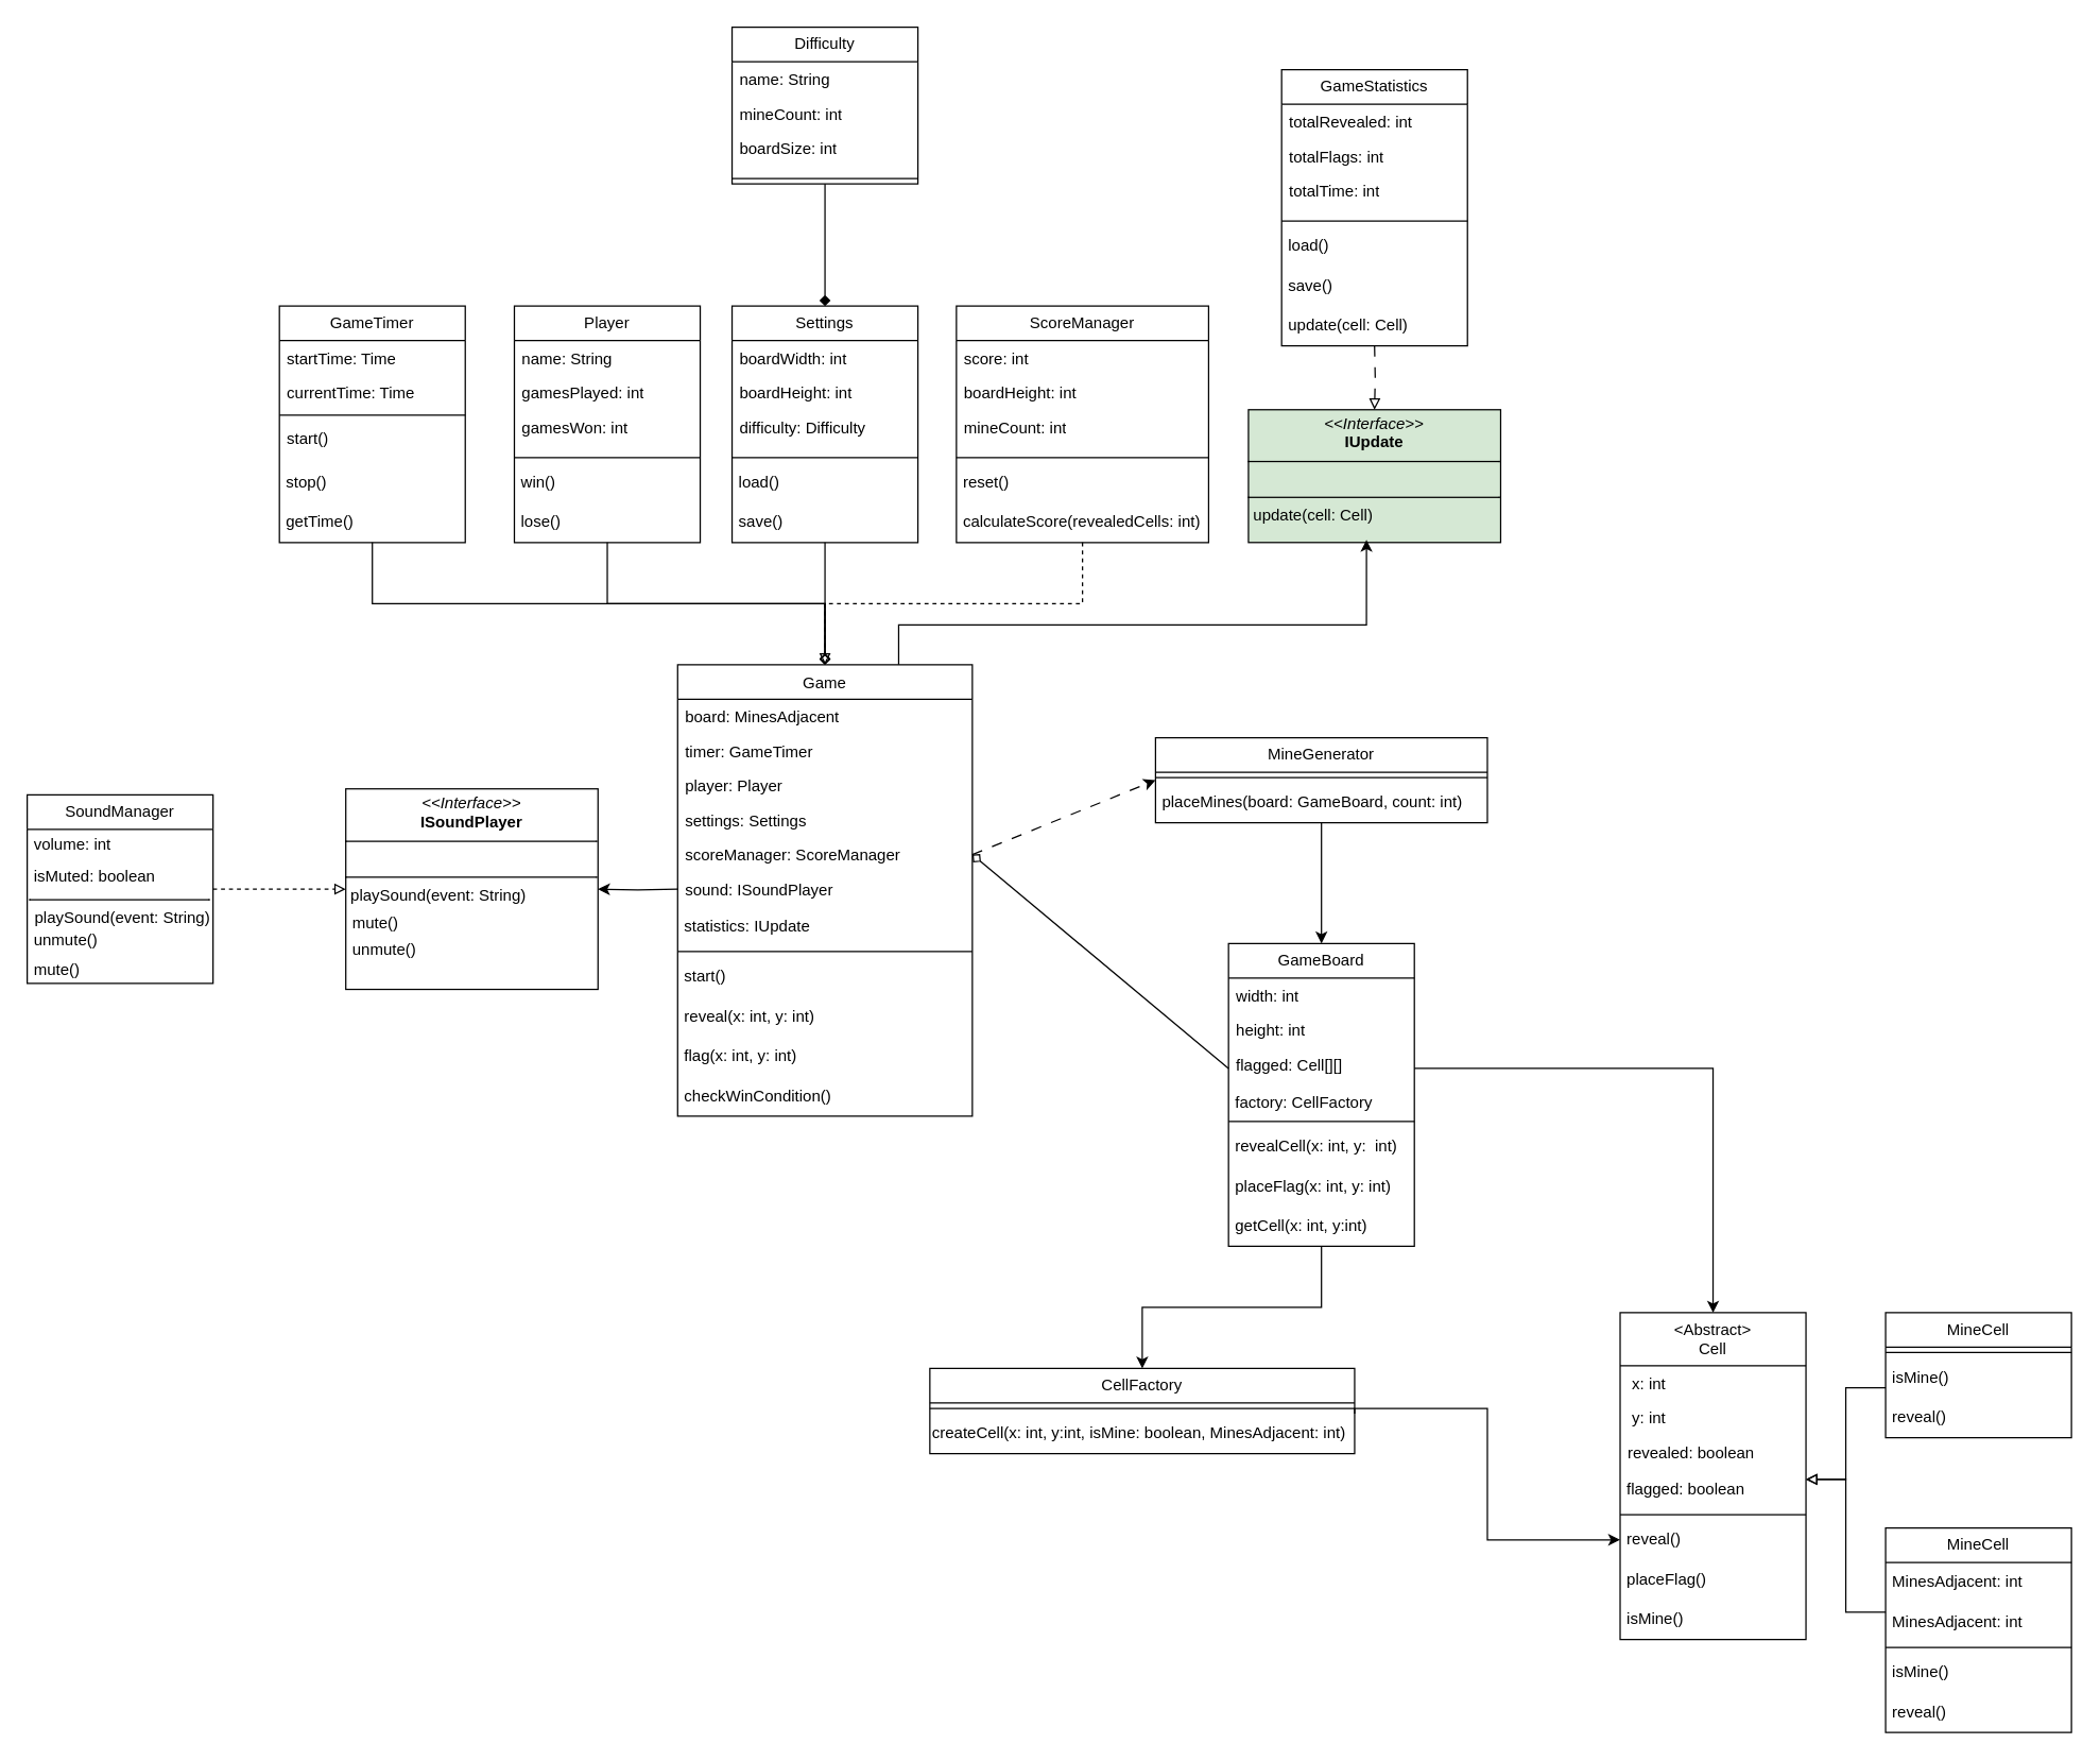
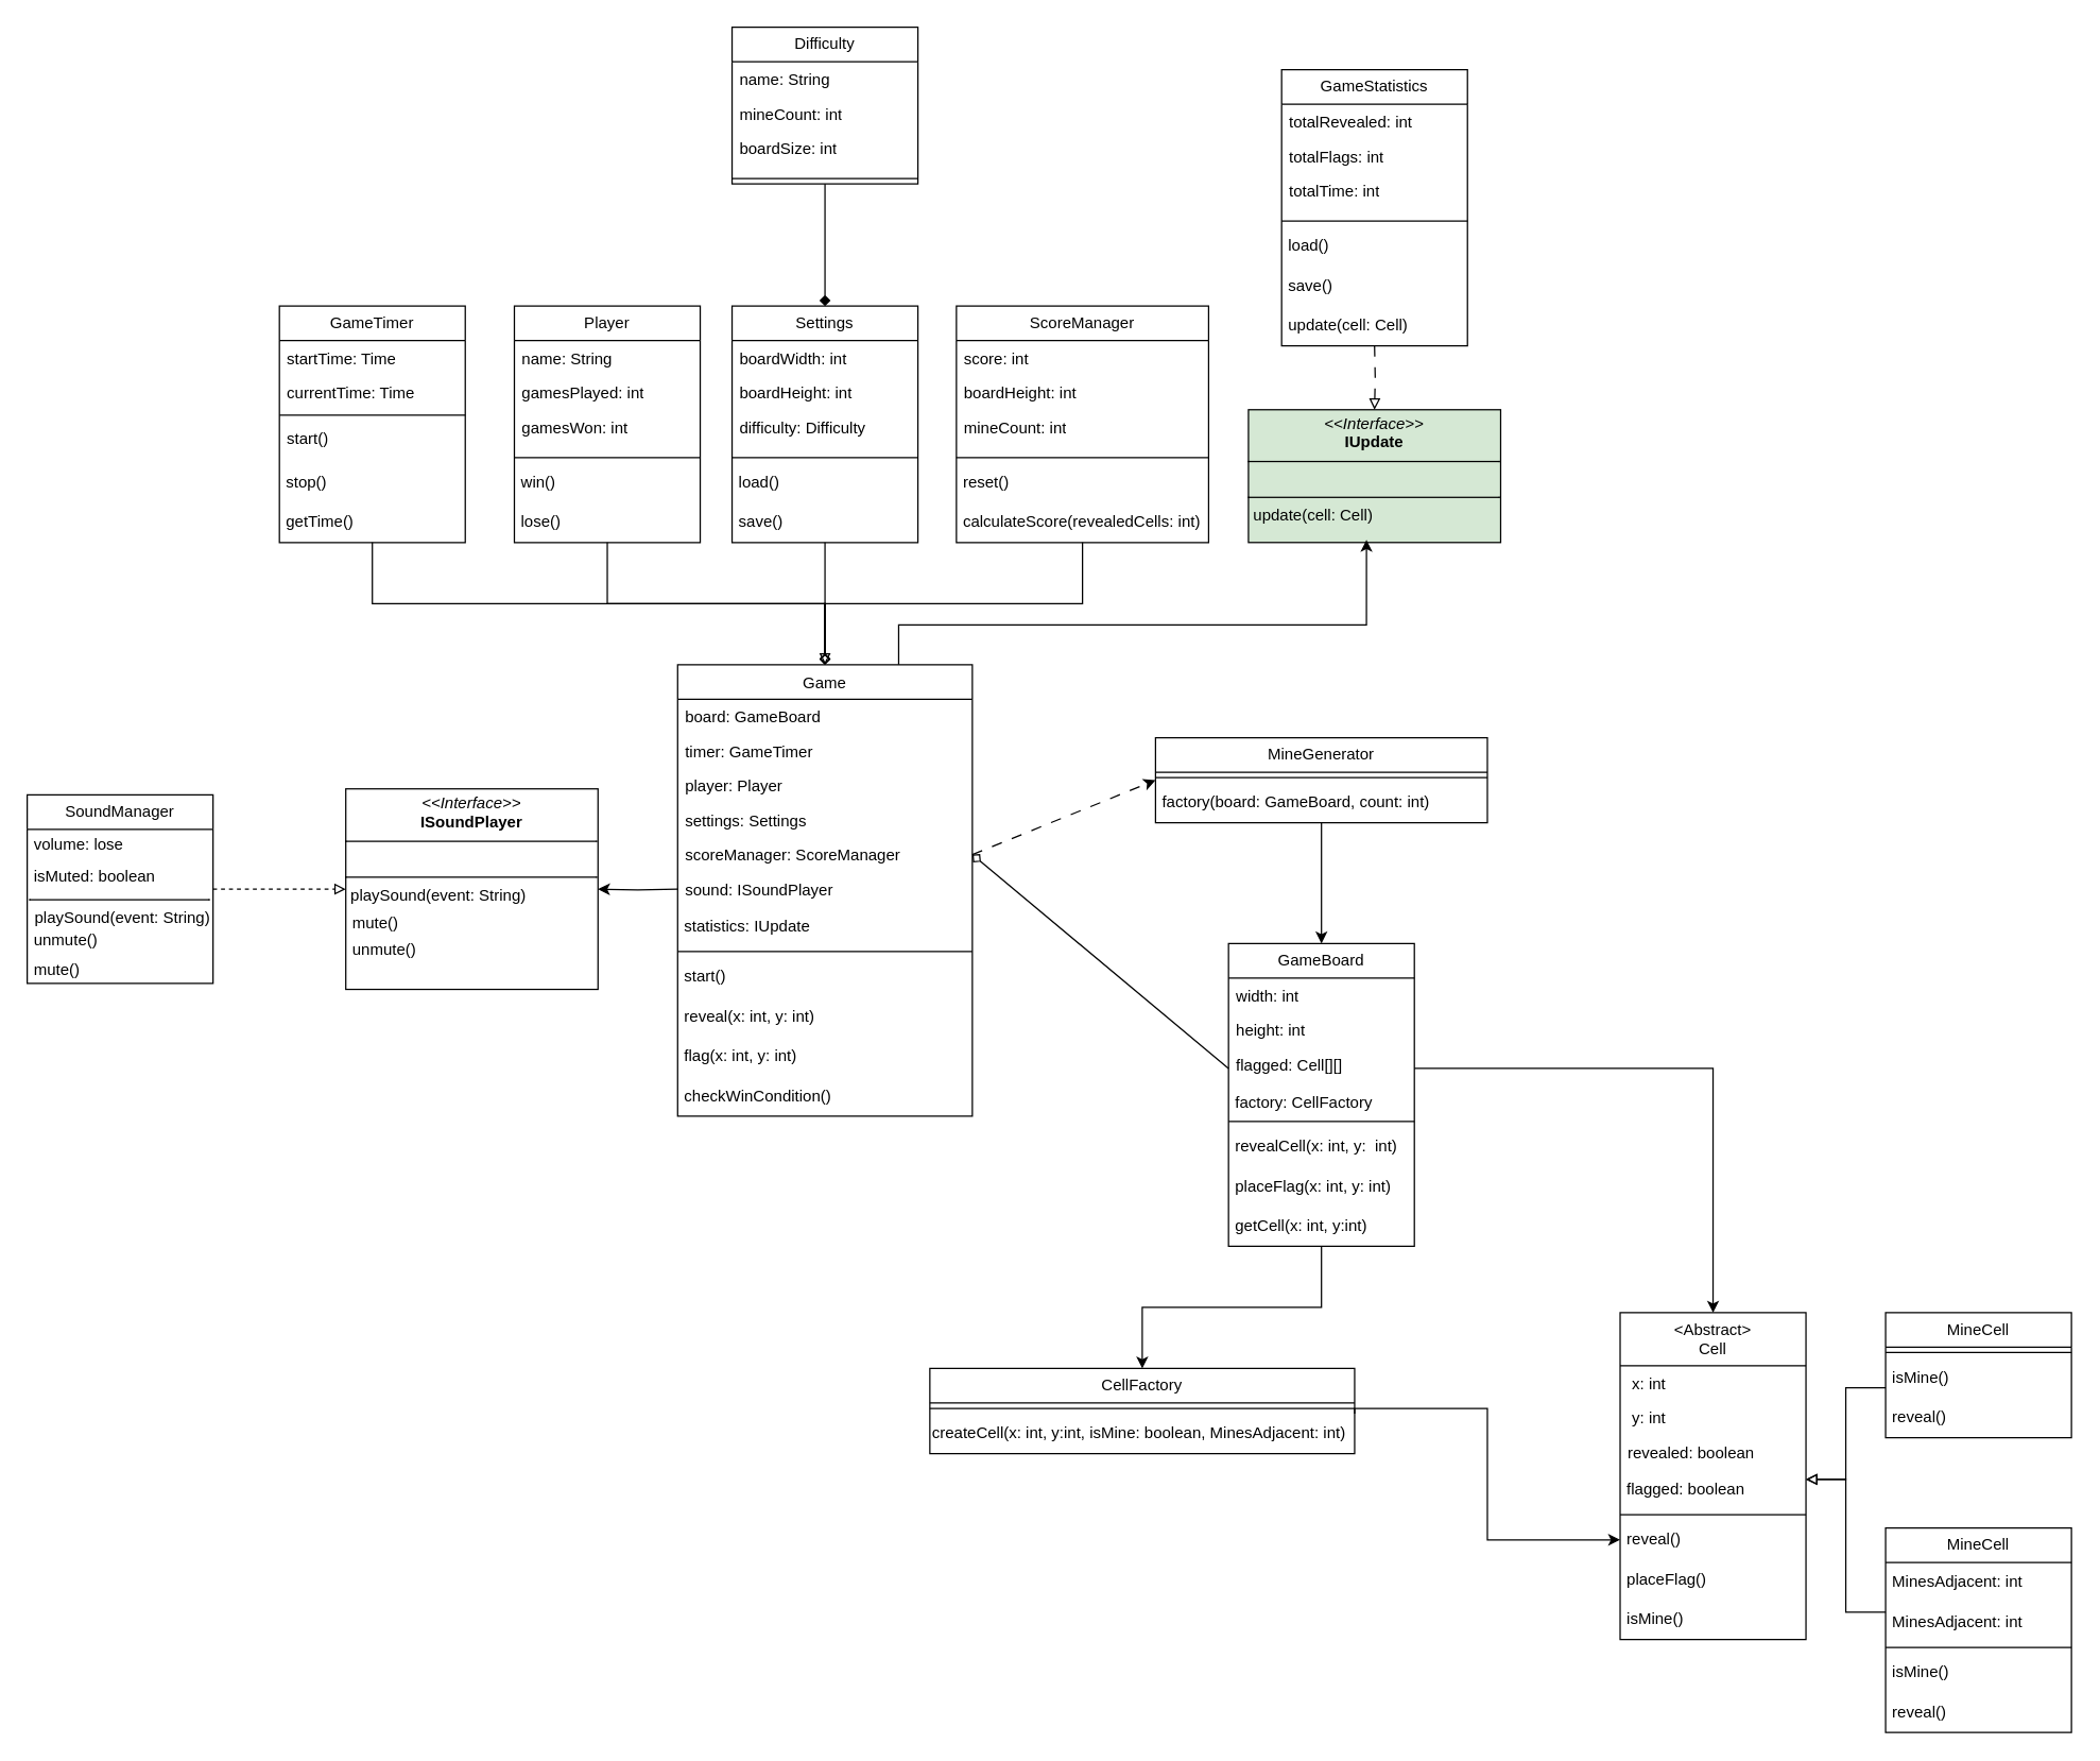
- <mxCell id="46" style="edgeStyle=orthogonalEdgeStyle;rounded=0;orthogonalLoop=1;jettySize=auto;html=1;exitX=0.5;exitY=1;exitDx=0;exitDy=0;endArrow=diamond;endFill=0;entryX=0.5;entryY=0;entryDx=0;entryDy=0;dashed=1;" parent="1" source="45" target="2" edge="1"><mxGeometry relative="1" as="geometry"><mxPoint x="788" y="500" as="targetPoint" /></mxGeometry></mxCell>
+ <mxCell id="46" style="edgeStyle=orthogonalEdgeStyle;rounded=0;orthogonalLoop=1;jettySize=auto;html=1;exitX=0.5;exitY=1;exitDx=0;exitDy=0;endArrow=diamond;endFill=0;entryX=0.5;entryY=0;entryDx=0;entryDy=0;" parent="1" source="45" target="2" edge="1"><mxGeometry relative="1" as="geometry"><mxPoint x="788" y="500" as="targetPoint" /></mxGeometry></mxCell>
- <mxCell id="3" value="board: MinesAdjacent" style="text;align=left;verticalAlign=top;spacingLeft=4;spacingRight=4;overflow=hidden;rotatable=0;points=[[0,0.5],[1,0.5]];portConstraint=eastwest;" parent="2" vertex="1"><mxGeometry y="26" width="222" height="26" as="geometry" /></mxCell>
+ <mxCell id="3" value="board: GameBoard" style="text;align=left;verticalAlign=top;spacingLeft=4;spacingRight=4;overflow=hidden;rotatable=0;points=[[0,0.5],[1,0.5]];portConstraint=eastwest;" parent="2" vertex="1"><mxGeometry y="26" width="222" height="26" as="geometry" /></mxCell>
- <mxCell id="66" value="&amp;nbsp;placeMines(board: GameBoard, count: int)" style="text;html=1;align=left;verticalAlign=middle;whiteSpace=wrap;rounded=0;" parent="64" vertex="1"><mxGeometry y="34" width="250" height="30" as="geometry" /></mxCell>
+ <mxCell id="66" value="&amp;nbsp;factory(board: GameBoard, count: int)" style="text;html=1;align=left;verticalAlign=middle;whiteSpace=wrap;rounded=0;" parent="64" vertex="1"><mxGeometry y="34" width="250" height="30" as="geometry" /></mxCell>
- <mxCell id="58" value="&amp;nbsp;volume: int" style="text;html=1;align=left;verticalAlign=middle;whiteSpace=wrap;rounded=0;" parent="57" vertex="1"><mxGeometry y="26" width="140" height="24" as="geometry" /></mxCell>
+ <mxCell id="58" value="&amp;nbsp;volume: lose" style="text;html=1;align=left;verticalAlign=middle;whiteSpace=wrap;rounded=0;" parent="57" vertex="1"><mxGeometry y="26" width="140" height="24" as="geometry" /></mxCell>
